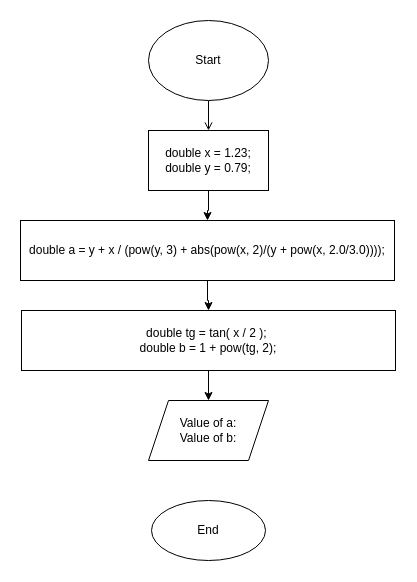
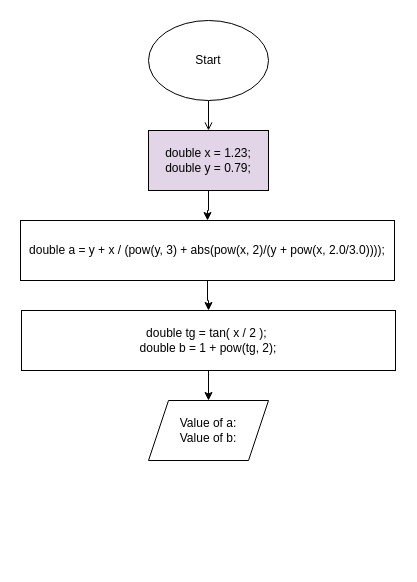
- <mxCell id="5" value="double x = 1.23;&lt;div&gt;double y = 0.79;&lt;/div&gt;" style="whiteSpace=wrap;html=1;" vertex="1" parent="1"><mxGeometry x="148" y="130" width="120" height="60" as="geometry" /></mxCell>
+ <mxCell id="5" value="double x = 1.23;&lt;div&gt;double y = 0.79;&lt;/div&gt;" style="whiteSpace=wrap;html=1;fillColor=#e1d5e7;" vertex="1" parent="1"><mxGeometry x="148" y="130" width="120" height="60" as="geometry" /></mxCell>
- <mxCell id="11" value="End" style="ellipse;whiteSpace=wrap;html=1;" vertex="1" parent="1"><mxGeometry x="151" y="500" width="114" height="60" as="geometry" /></mxCell>
